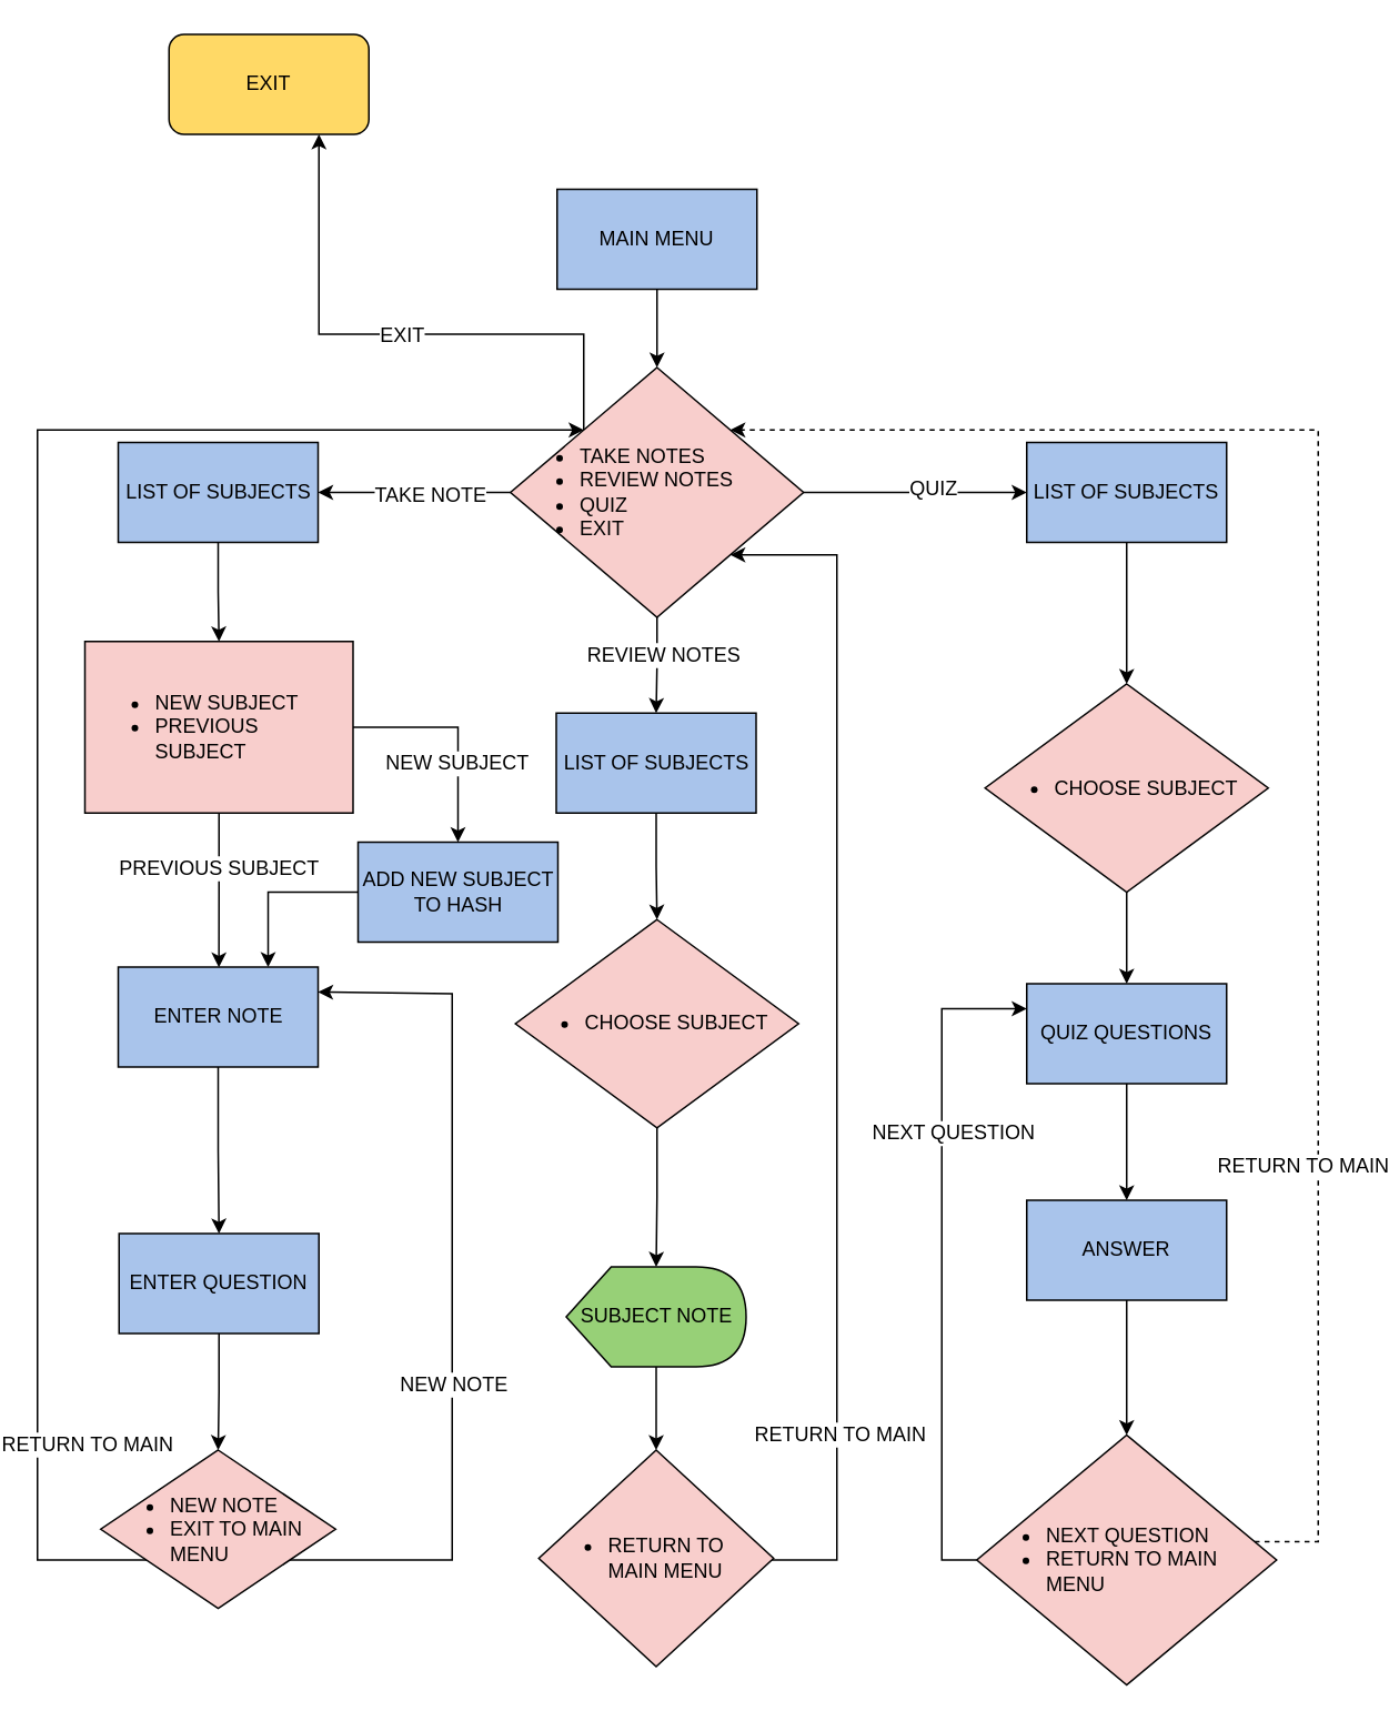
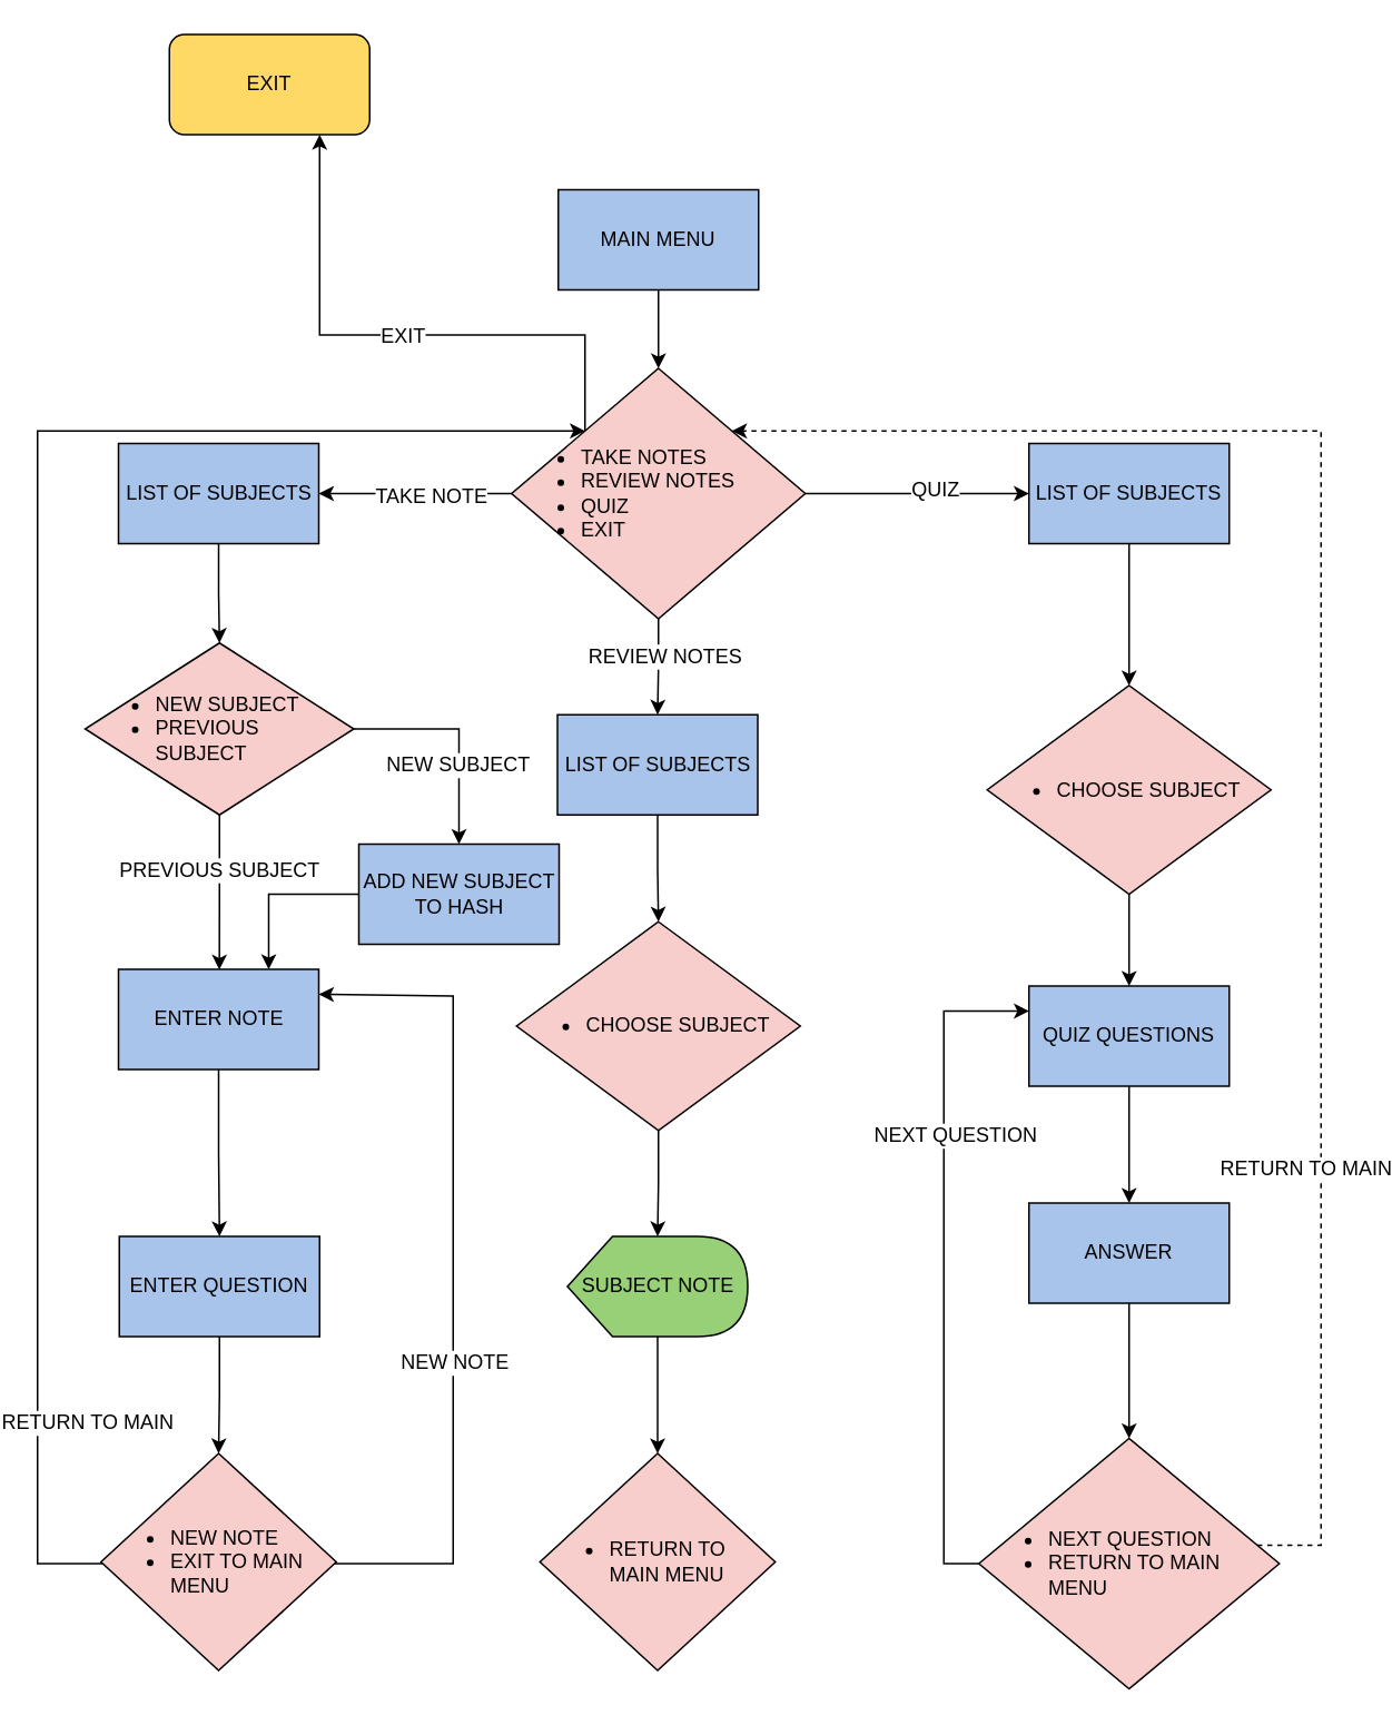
- <mxCell id="44" value="&lt;ul&gt;&lt;li&gt;NEW SUBJECT&lt;/li&gt;&lt;li&gt;PREVIOUS SUBJECT&lt;/li&gt;&lt;/ul&gt;" style="whiteSpace=wrap;html=1;fillColor=#F8CECC;align=left;rounded=0;" parent="1" vertex="1"><mxGeometry x="48.5" y="384.5" width="161" height="103" as="geometry" /></mxCell>
+ <mxCell id="44" value="&lt;ul&gt;&lt;li&gt;NEW SUBJECT&lt;/li&gt;&lt;li&gt;PREVIOUS SUBJECT&lt;/li&gt;&lt;/ul&gt;" style="rhombus;whiteSpace=wrap;html=1;fillColor=#F8CECC;align=left;" parent="1" vertex="1"><mxGeometry x="48.5" y="384.5" width="161" height="103" as="geometry" /></mxCell>
- <mxCell id="30" style="edgeStyle=orthogonalEdgeStyle;rounded=0;orthogonalLoop=1;jettySize=auto;html=1;entryX=1;entryY=1;entryDx=0;entryDy=0;" parent="1" source="32" target="11" edge="1"><mxGeometry relative="1" as="geometry"><Array as="points"><mxPoint x="500" y="936" /><mxPoint x="500" y="332" /></Array></mxGeometry></mxCell>
- <mxCell id="31" value="RETURN TO MAIN" style="text;html=1;resizable=0;points=[];align=center;verticalAlign=middle;labelBackgroundColor=#ffffff;" parent="30" vertex="1" connectable="0"><mxGeometry x="-0.671" y="-1" relative="1" as="geometry"><mxPoint y="1" as="offset" /></mxGeometry></mxCell>
- <mxCell id="46" value="SUBJECT NOTE" style="shape=display;whiteSpace=wrap;html=1;fillColor=#97D077;" parent="1" vertex="1"><mxGeometry x="337.5" y="760" width="108" height="60" as="geometry" /></mxCell>
+ <mxCell id="46" value="SUBJECT NOTE" style="shape=display;whiteSpace=wrap;html=1;fillColor=#97D077;" parent="1" vertex="1"><mxGeometry x="337.5" y="740" width="108" height="60" as="geometry" /></mxCell>
- <mxCell id="29" value="&lt;ul&gt;&lt;li&gt;NEW NOTE&lt;/li&gt;&lt;li&gt;EXIT TO MAIN MENU&lt;/li&gt;&lt;/ul&gt;" style="rhombus;whiteSpace=wrap;html=1;fillColor=#F8CECC;align=left;" parent="1" vertex="1"><mxGeometry x="58" y="870" width="141" height="95" as="geometry" /></mxCell>
+ <mxCell id="29" value="&lt;ul&gt;&lt;li&gt;NEW NOTE&lt;/li&gt;&lt;li&gt;EXIT TO MAIN MENU&lt;/li&gt;&lt;/ul&gt;" style="rhombus;whiteSpace=wrap;html=1;fillColor=#F8CECC;align=left;" parent="1" vertex="1"><mxGeometry x="58" y="870" width="141" height="130" as="geometry" /></mxCell>
